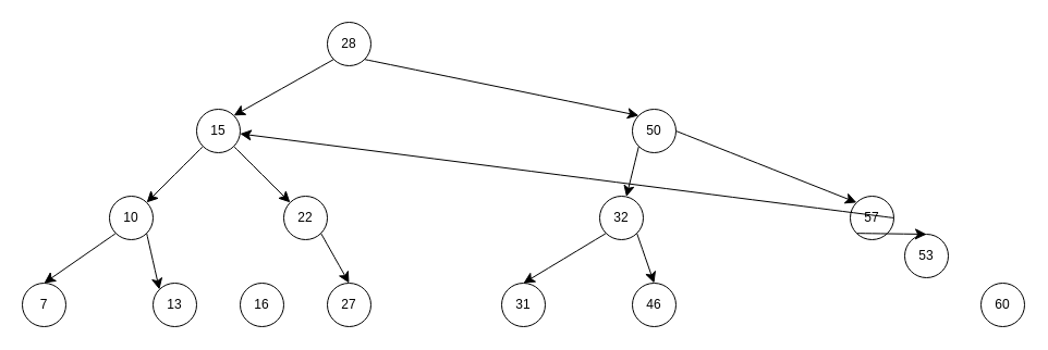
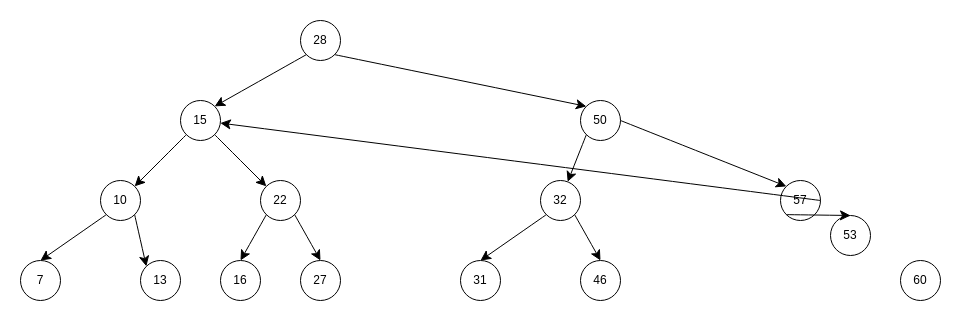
- <mxCell id="6" value="32" style="ellipse;whiteSpace=wrap;html=1;aspect=fixed;" vertex="1" parent="1"><mxGeometry x="550" y="180" width="40" height="40" as="geometry" /></mxCell>
+ <mxCell id="6" value="32" style="ellipse;whiteSpace=wrap;html=1;aspect=fixed;" vertex="1" parent="1"><mxGeometry x="540" y="180" width="40" height="40" as="geometry" /></mxCell>
+ <mxCell id="29" value="" style="endArrow=classic;html=1;rounded=0;fontSize=12;startSize=8;endSize=8;curved=1;exitX=0;exitY=1;exitDx=0;exitDy=0;entryX=0.5;entryY=0;entryDx=0;entryDy=0;" edge="1" parent="1" source="12" target="10"><mxGeometry width="50" height="50" relative="1" as="geometry"><mxPoint x="370" y="260" as="sourcePoint" /><mxPoint x="420" y="210" as="targetPoint" /></mxGeometry></mxCell>
